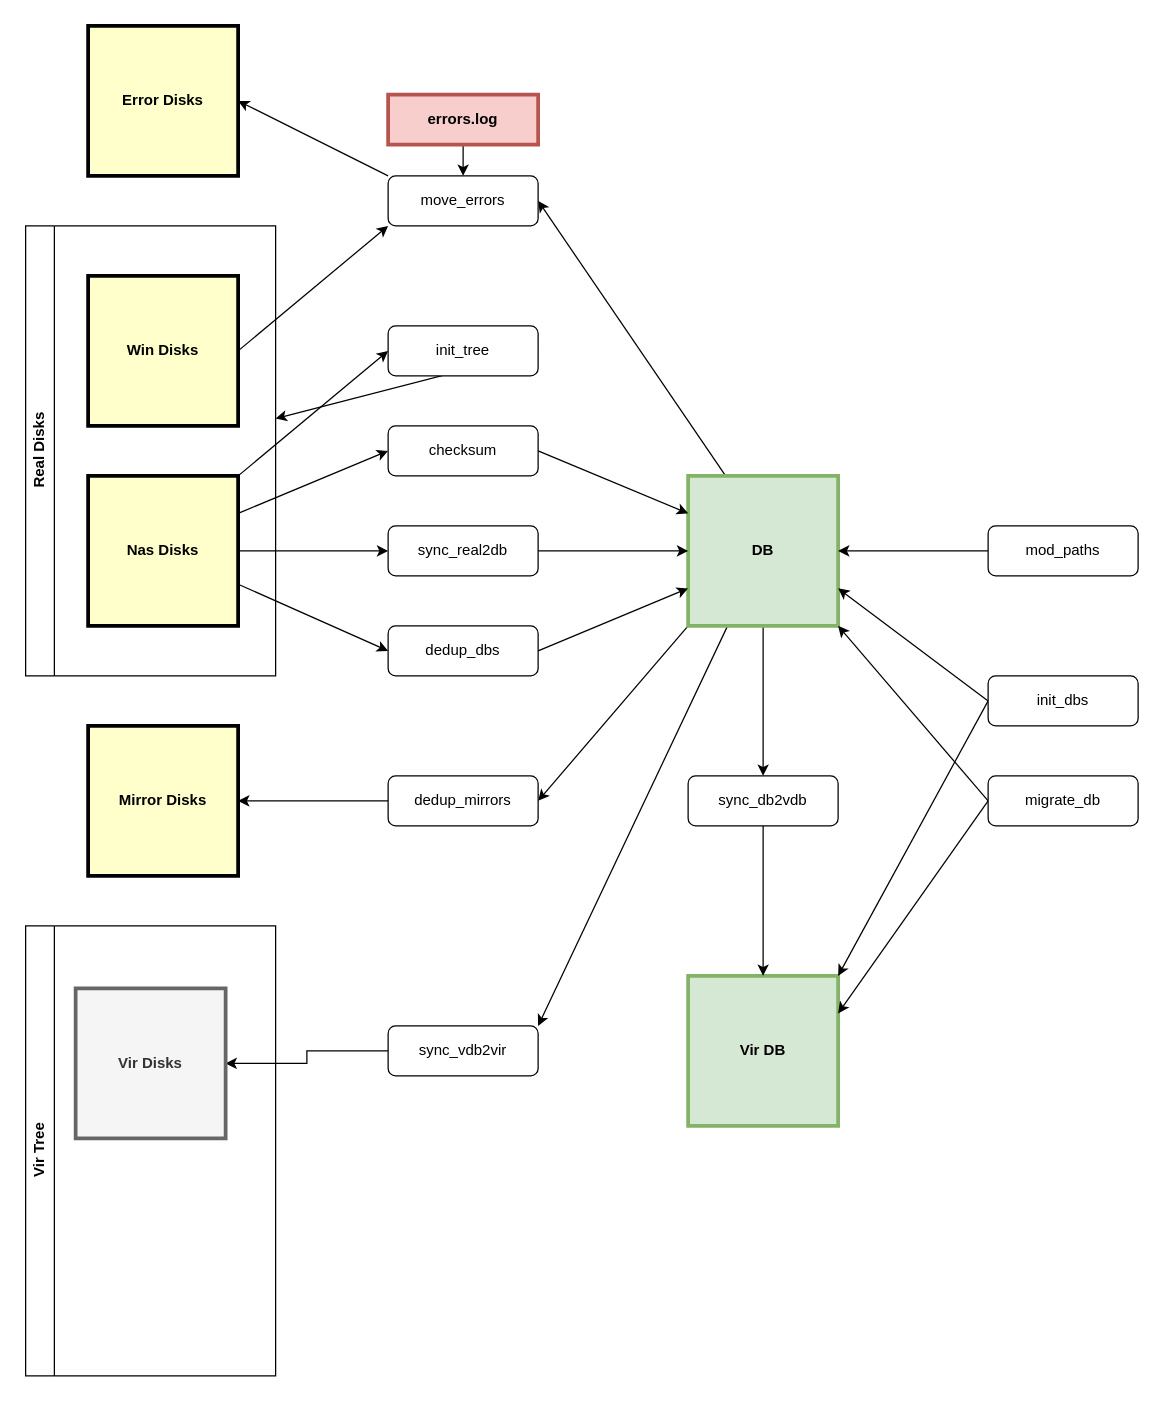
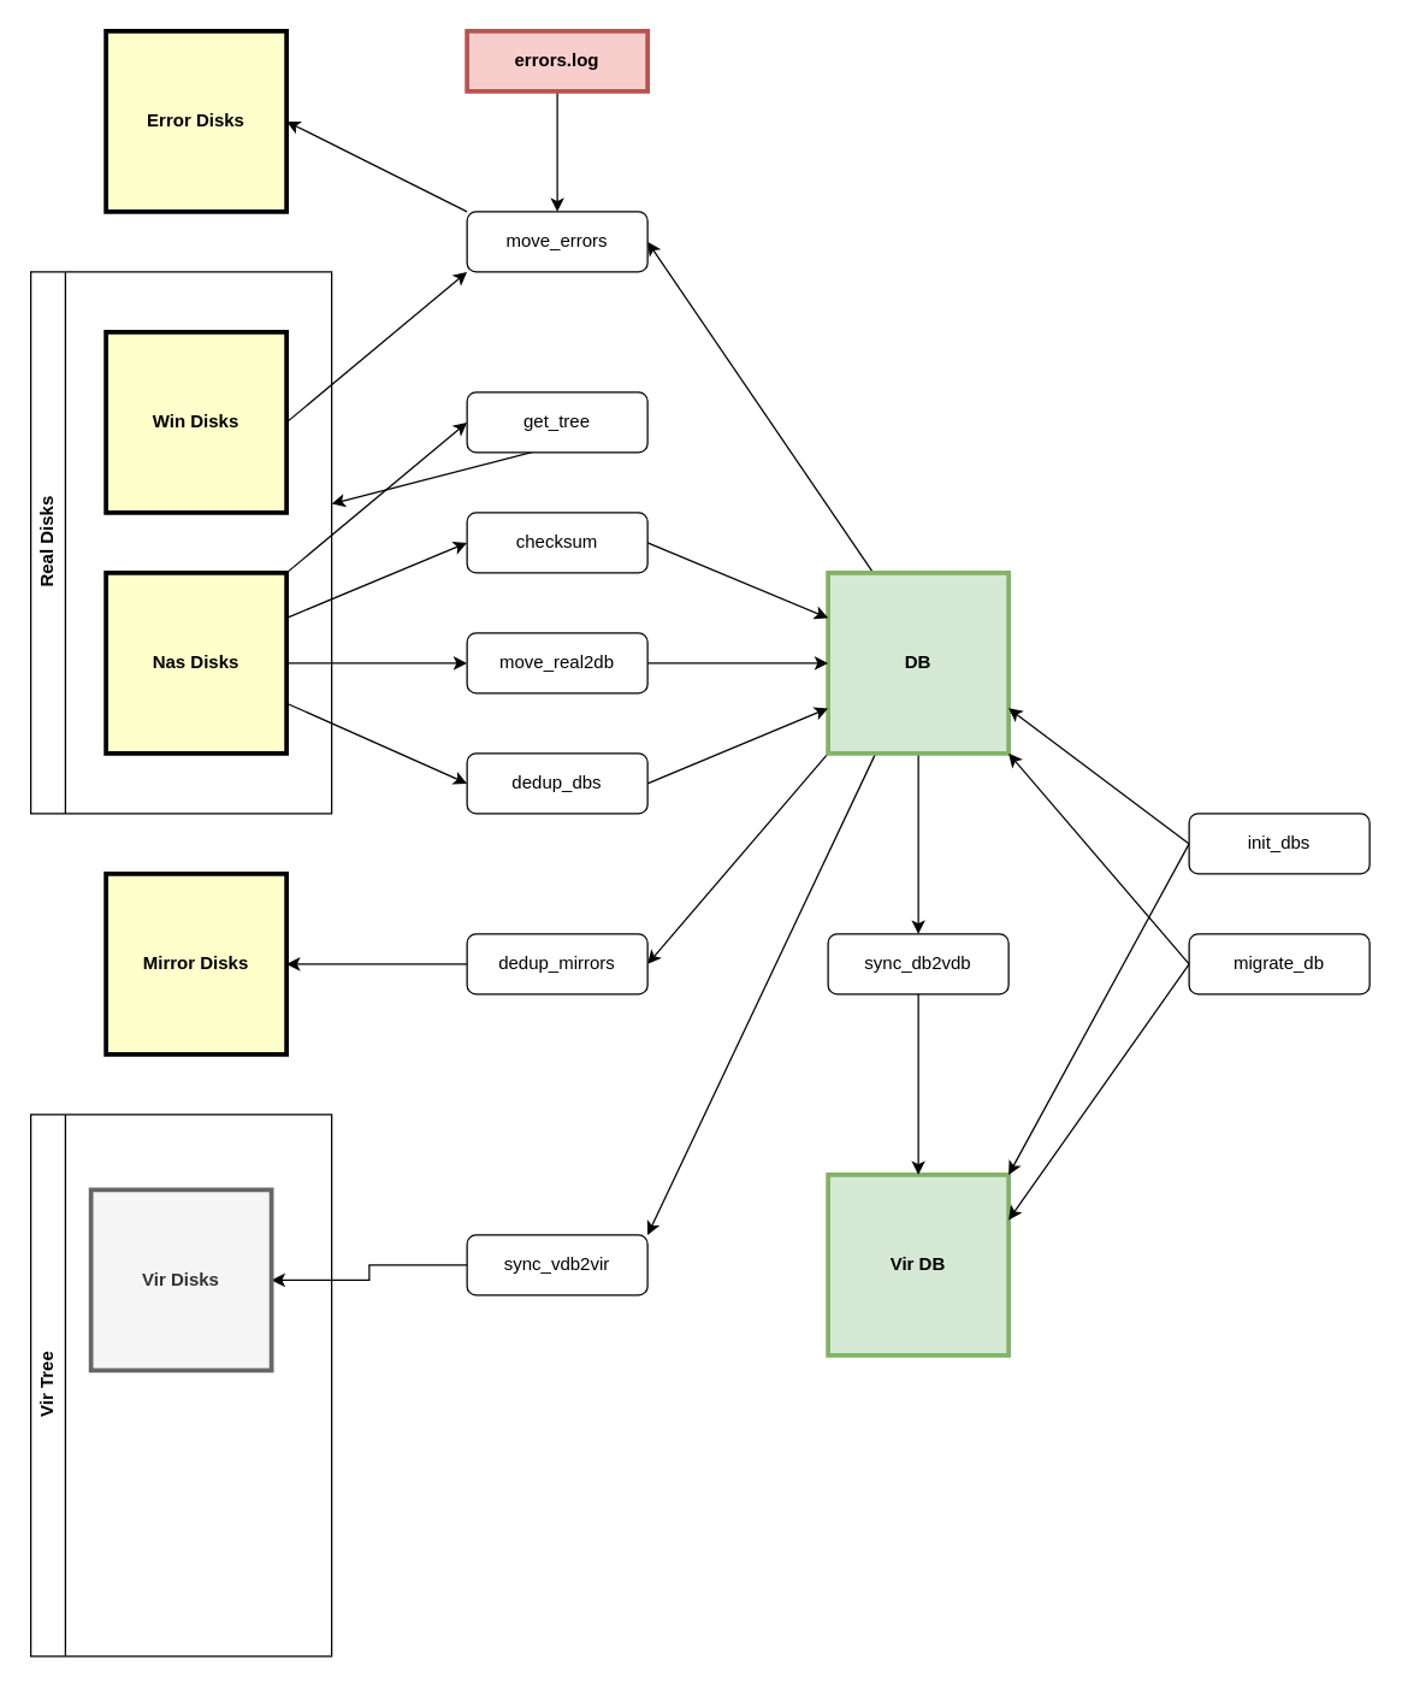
- <mxCell id="31" value="errors.log" style="whiteSpace=wrap;align=center;verticalAlign=middle;fontStyle=1;strokeWidth=3;fillColor=#f8cecc;strokeColor=#b85450;" parent="1" vertex="1"><mxGeometry x="310" y="75" width="120" height="40" as="geometry" /></mxCell>
+ <mxCell id="31" value="errors.log" style="whiteSpace=wrap;align=center;verticalAlign=middle;fontStyle=1;strokeWidth=3;fillColor=#f8cecc;strokeColor=#b85450;" parent="1" vertex="1"><mxGeometry x="310" y="20" width="120" height="40" as="geometry" /></mxCell>
- <mxCell id="16" value="init_tree" style="rounded=1;whiteSpace=wrap;html=1;" parent="1" vertex="1"><mxGeometry x="310" y="260" width="120" height="40" as="geometry" /></mxCell>
+ <mxCell id="16" value="get_tree" style="rounded=1;whiteSpace=wrap;html=1;" parent="1" vertex="1"><mxGeometry x="310" y="260" width="120" height="40" as="geometry" /></mxCell>
- <mxCell id="21" value="sync_real2db" style="rounded=1;whiteSpace=wrap;html=1;" parent="1" vertex="1"><mxGeometry x="310" y="420" width="120" height="40" as="geometry" /></mxCell>
+ <mxCell id="21" value="move_real2db" style="rounded=1;whiteSpace=wrap;html=1;" parent="1" vertex="1"><mxGeometry x="310" y="420" width="120" height="40" as="geometry" /></mxCell>
- <mxCell id="35" style="rounded=0;orthogonalLoop=1;jettySize=auto;html=1;exitX=0;exitY=0.5;exitDx=0;exitDy=0;entryX=1;entryY=0.5;entryDx=0;entryDy=0;" parent="1" source="36" target="11" edge="1"><mxGeometry relative="1" as="geometry"><mxPoint x="670" y="440" as="targetPoint" /></mxGeometry></mxCell>
- <mxCell id="36" value="mod_paths" style="rounded=1;whiteSpace=wrap;html=1;" parent="1" vertex="1"><mxGeometry x="790" y="420" width="120" height="40" as="geometry" /></mxCell>
